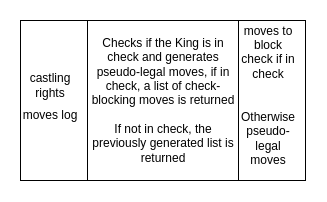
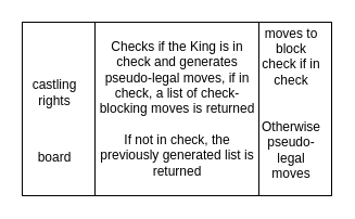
- <mxCell id="4" value="moves log" style="text;html=1;align=center;verticalAlign=middle;whiteSpace=wrap;rounded=0;" vertex="1" parent="1"><mxGeometry x="20" y="100" width="60" height="30" as="geometry" /></mxCell>
+ <mxCell id="5" value="board" style="text;html=1;align=center;verticalAlign=middle;whiteSpace=wrap;rounded=0;" vertex="1" parent="1"><mxGeometry x="20" y="130" width="60" height="30" as="geometry" /></mxCell>
